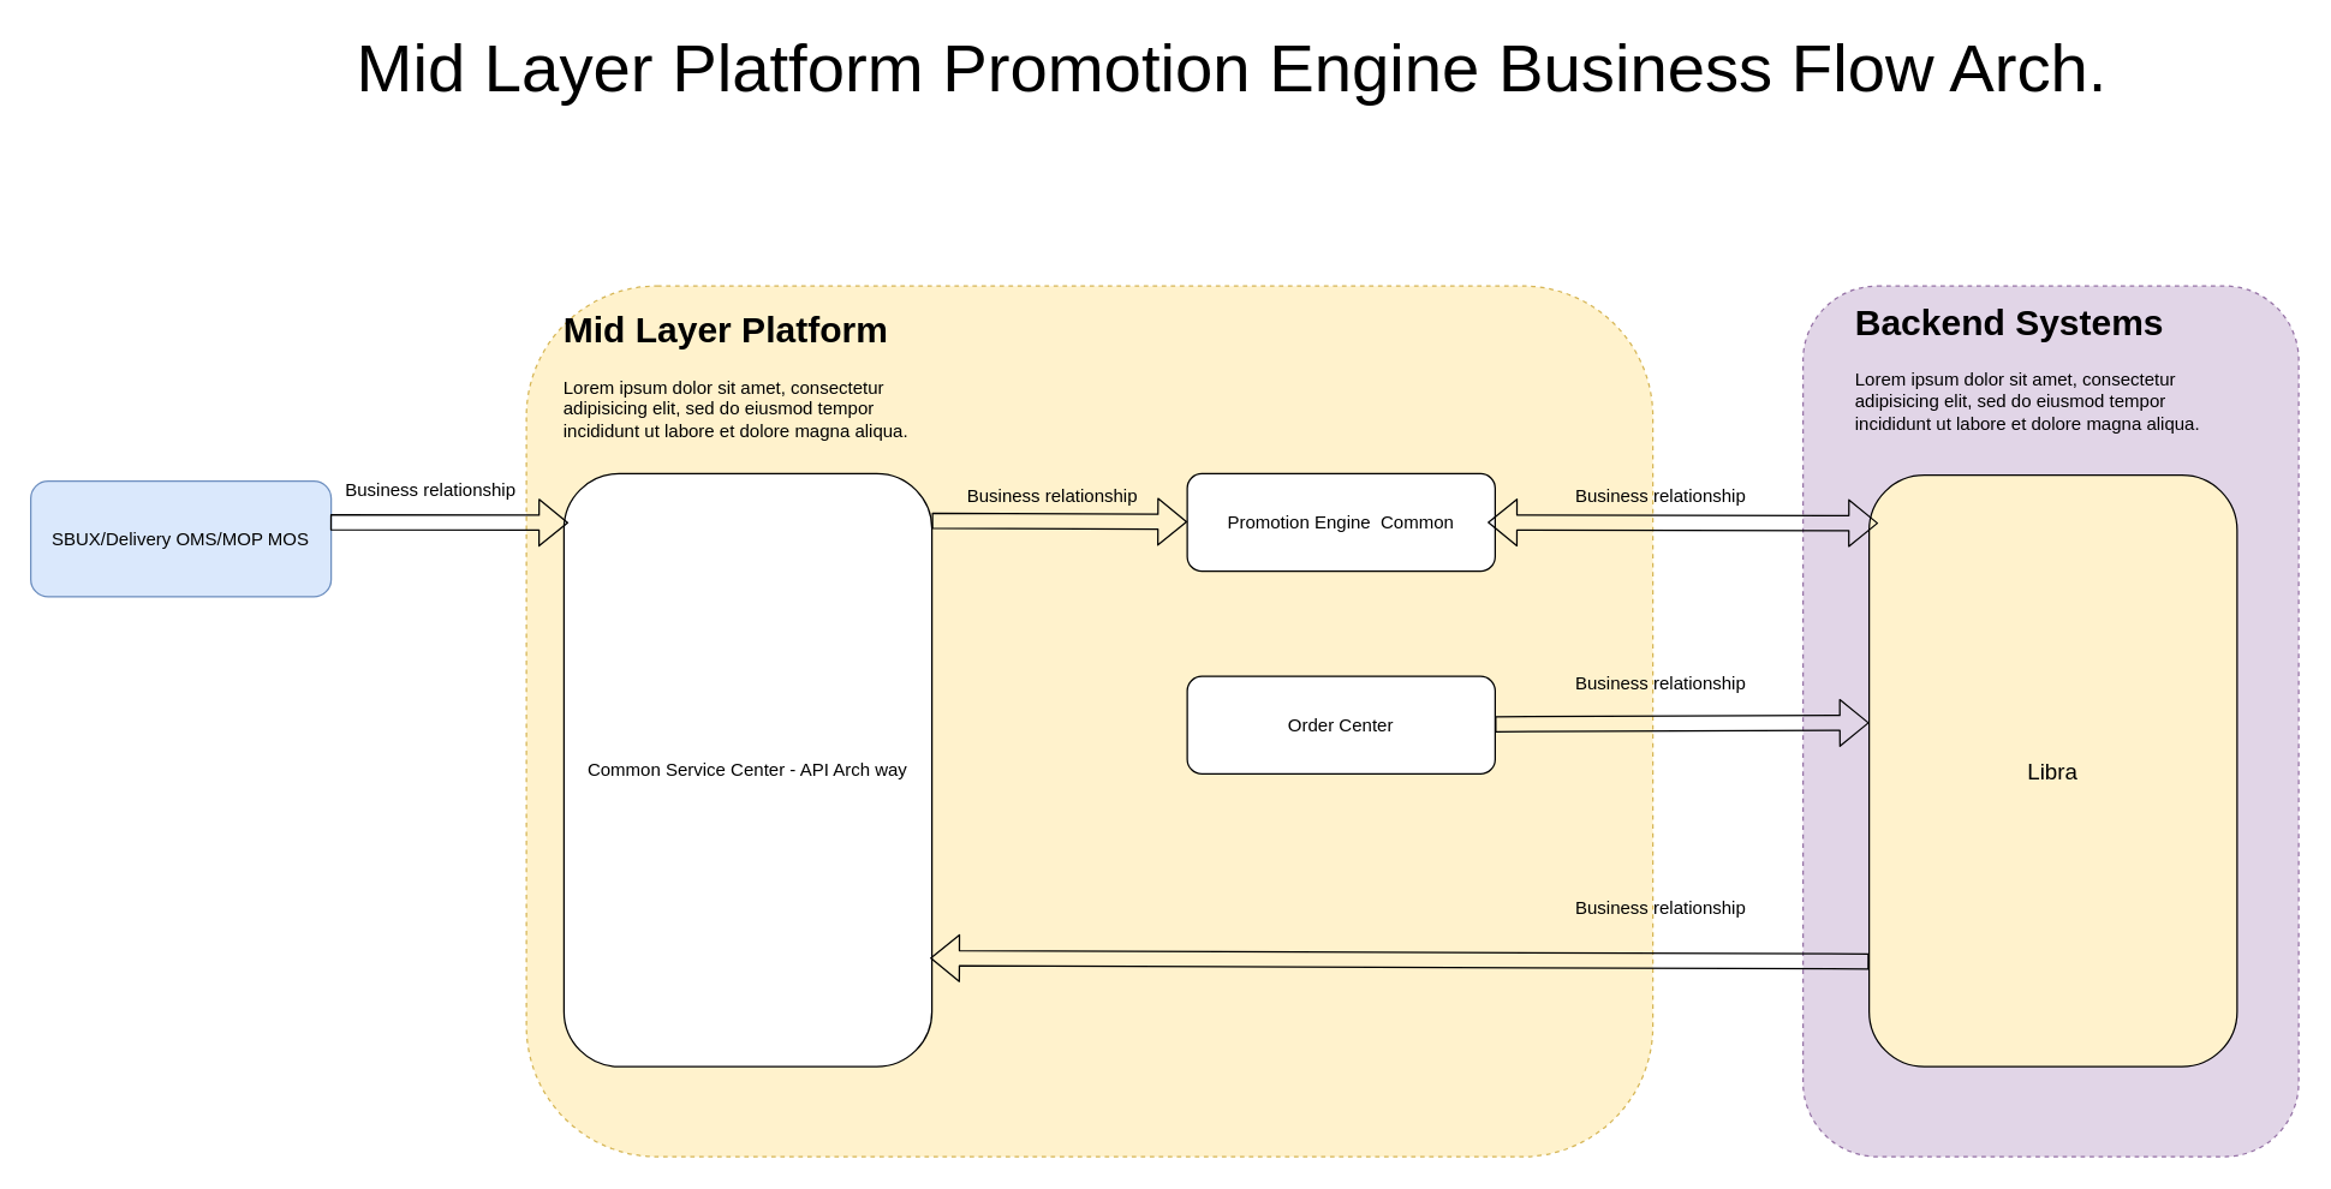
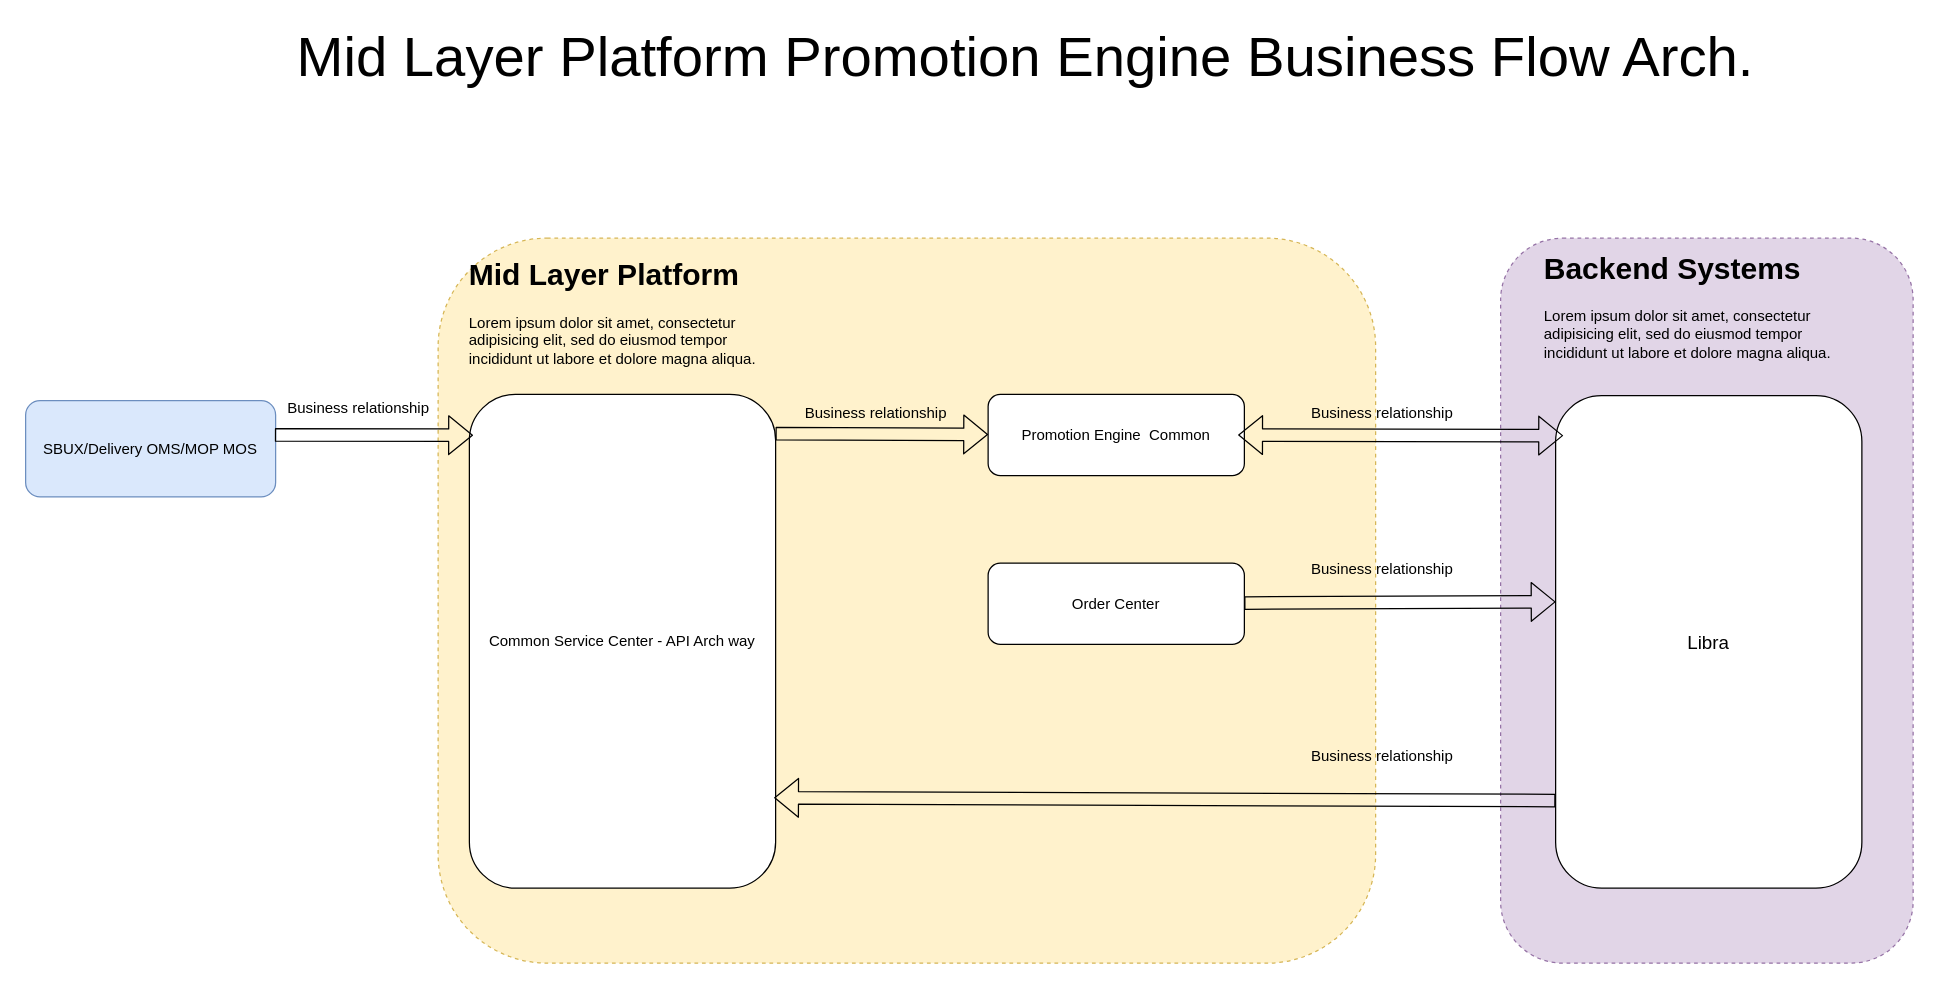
- <mxCell id="10" value="&lt;font style=&quot;font-size: 15px&quot;&gt;Libra&lt;/font&gt;" parent="1" vertex="1" style="rounded=1;whiteSpace=wrap;html=1;fillColor=#fff2cc;"><mxGeometry as="geometry" height="394" width="245" y="316" x="1244" /></mxCell>
+ <mxCell id="10" value="&lt;font style=&quot;font-size: 15px&quot;&gt;Libra&lt;/font&gt;" parent="1" vertex="1" style="rounded=1;whiteSpace=wrap;html=1;"><mxGeometry as="geometry" height="394" width="245" y="316" x="1244" /></mxCell>
